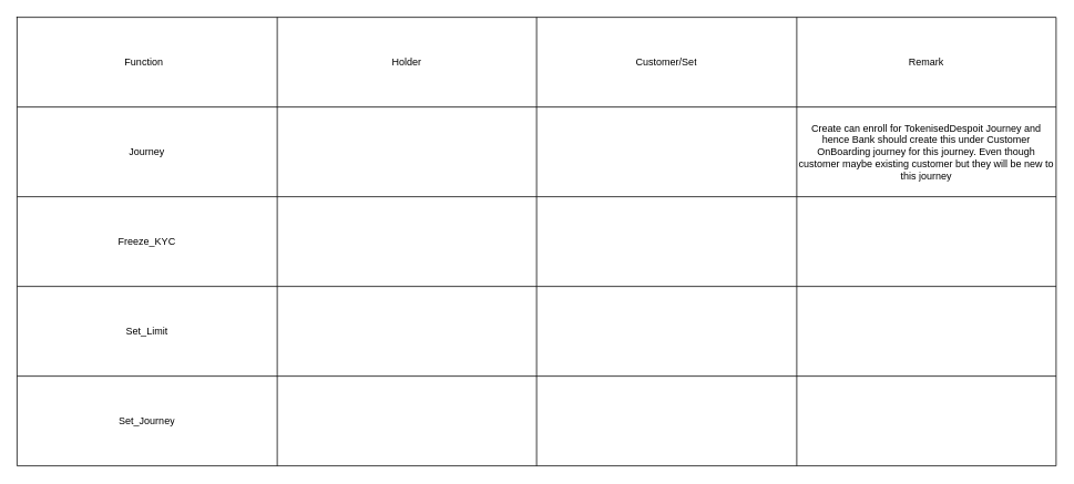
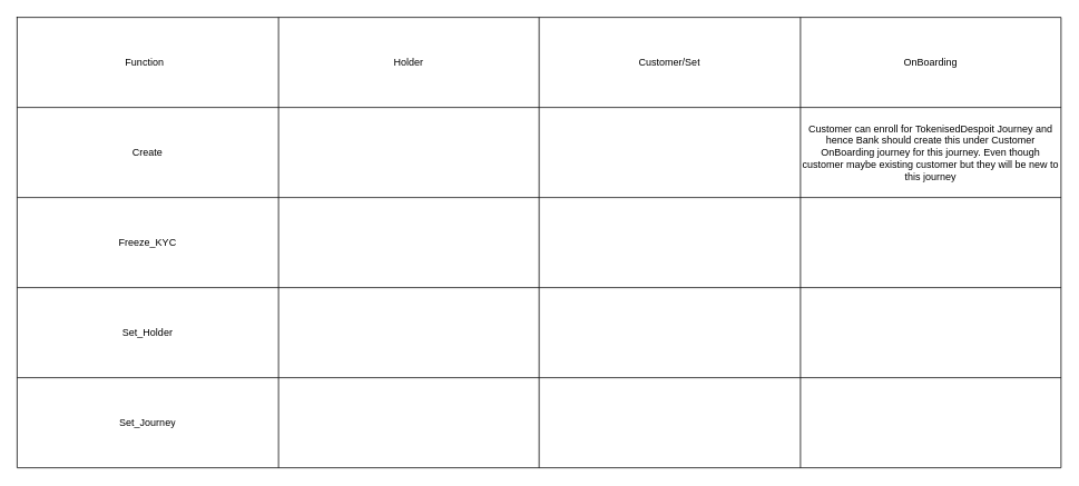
- <mxCell id="7" value="Remark" style="shape=partialRectangle;html=1;whiteSpace=wrap;connectable=0;strokeColor=inherit;overflow=hidden;fillColor=none;top=0;left=0;bottom=0;right=0;pointerEvents=1;" vertex="1" parent="3"><mxGeometry x="938" width="312" height="108" as="geometry"><mxRectangle width="312" height="108" as="alternateBounds" /></mxGeometry></mxCell>
+ <mxCell id="7" value="OnBoarding" style="shape=partialRectangle;html=1;whiteSpace=wrap;connectable=0;strokeColor=inherit;overflow=hidden;fillColor=none;top=0;left=0;bottom=0;right=0;pointerEvents=1;" vertex="1" parent="3"><mxGeometry x="938" width="312" height="108" as="geometry"><mxRectangle width="312" height="108" as="alternateBounds" /></mxGeometry></mxCell>
- <mxCell id="9" value="Journey" style="shape=partialRectangle;html=1;whiteSpace=wrap;connectable=0;strokeColor=inherit;overflow=hidden;fillColor=none;top=0;left=0;bottom=0;right=0;pointerEvents=1;" vertex="1" parent="8"><mxGeometry width="313" height="108" as="geometry"><mxRectangle width="313" height="108" as="alternateBounds" /></mxGeometry></mxCell>
+ <mxCell id="9" value="Create" style="shape=partialRectangle;html=1;whiteSpace=wrap;connectable=0;strokeColor=inherit;overflow=hidden;fillColor=none;top=0;left=0;bottom=0;right=0;pointerEvents=1;" vertex="1" parent="8"><mxGeometry width="313" height="108" as="geometry"><mxRectangle width="313" height="108" as="alternateBounds" /></mxGeometry></mxCell>
- <mxCell id="12" value="Create can enroll for TokenisedDespoit Journey and hence Bank should create this under Customer OnBoarding journey for this journey. Even though customer maybe existing customer but they will be new to this journey" style="shape=partialRectangle;html=1;whiteSpace=wrap;connectable=0;strokeColor=inherit;overflow=hidden;fillColor=none;top=0;left=0;bottom=0;right=0;pointerEvents=1;" vertex="1" parent="8"><mxGeometry x="938" width="312" height="108" as="geometry"><mxRectangle width="312" height="108" as="alternateBounds" /></mxGeometry></mxCell>
+ <mxCell id="12" value="Customer can enroll for TokenisedDespoit Journey and hence Bank should create this under Customer OnBoarding journey for this journey. Even though customer maybe existing customer but they will be new to this journey" style="shape=partialRectangle;html=1;whiteSpace=wrap;connectable=0;strokeColor=inherit;overflow=hidden;fillColor=none;top=0;left=0;bottom=0;right=0;pointerEvents=1;" vertex="1" parent="8"><mxGeometry x="938" width="312" height="108" as="geometry"><mxRectangle width="312" height="108" as="alternateBounds" /></mxGeometry></mxCell>
- <mxCell id="19" value="Set_Limit" style="shape=partialRectangle;html=1;whiteSpace=wrap;connectable=0;strokeColor=inherit;overflow=hidden;fillColor=none;top=0;left=0;bottom=0;right=0;pointerEvents=1;" vertex="1" parent="18"><mxGeometry width="313" height="108" as="geometry"><mxRectangle width="313" height="108" as="alternateBounds" /></mxGeometry></mxCell>
+ <mxCell id="19" value="Set_Holder" style="shape=partialRectangle;html=1;whiteSpace=wrap;connectable=0;strokeColor=inherit;overflow=hidden;fillColor=none;top=0;left=0;bottom=0;right=0;pointerEvents=1;" vertex="1" parent="18"><mxGeometry width="313" height="108" as="geometry"><mxRectangle width="313" height="108" as="alternateBounds" /></mxGeometry></mxCell>
